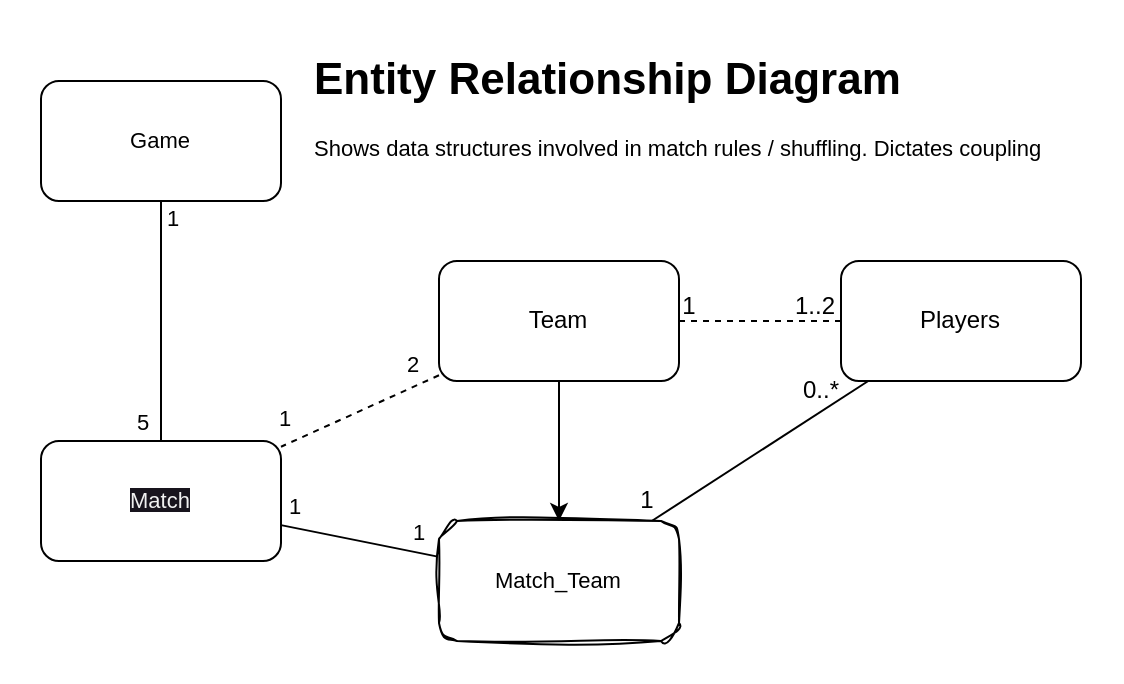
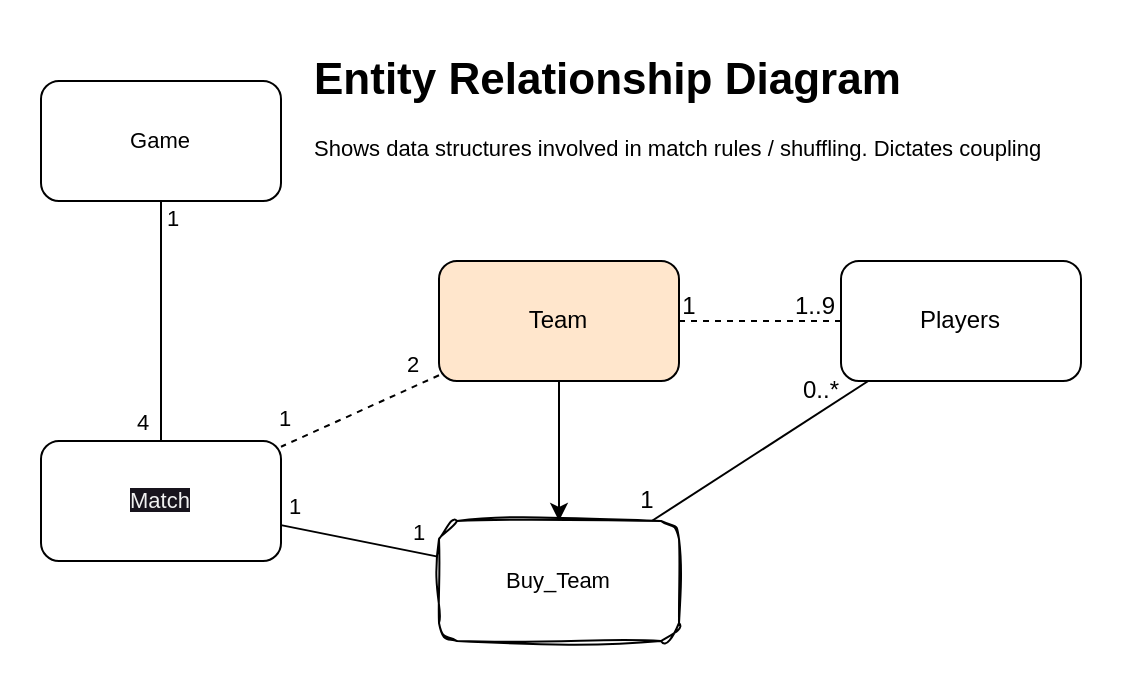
- <mxCell id="10" value="1..2" style="text;html=1;align=center;verticalAlign=middle;resizable=0;points=[];autosize=1;strokeColor=none;fillColor=none;" vertex="1" parent="1"><mxGeometry x="387" y="138" width="40" height="30" as="geometry" /></mxCell>
+ <mxCell id="10" value="1..9" style="text;html=1;align=center;verticalAlign=middle;resizable=0;points=[];autosize=1;strokeColor=none;fillColor=none;" vertex="1" parent="1"><mxGeometry x="387" y="138" width="40" height="30" as="geometry" /></mxCell>
- <mxCell id="8" value="Team" style="rounded=1;whiteSpace=wrap;html=1;" vertex="1" parent="1"><mxGeometry x="219" y="130" width="120" height="60" as="geometry" /></mxCell>
+ <mxCell id="8" value="Team" style="rounded=1;whiteSpace=wrap;html=1;fillColor=#ffe6cc;" vertex="1" parent="1"><mxGeometry x="219" y="130" width="120" height="60" as="geometry" /></mxCell>
- <mxCell id="21" value="5" style="text;html=1;align=center;verticalAlign=middle;resizable=0;points=[];autosize=1;strokeColor=none;fillColor=none;fontFamily=Helvetica;fontSize=11;fontColor=default;labelBackgroundColor=default;" vertex="1" parent="1"><mxGeometry x="56" y="196" width="30" height="30" as="geometry" /></mxCell>
+ <mxCell id="21" value="4" style="text;html=1;align=center;verticalAlign=middle;resizable=0;points=[];autosize=1;strokeColor=none;fillColor=none;fontFamily=Helvetica;fontSize=11;fontColor=default;labelBackgroundColor=default;" vertex="1" parent="1"><mxGeometry x="56" y="196" width="30" height="30" as="geometry" /></mxCell>
- <mxCell id="14" value="Match_Team" style="rounded=1;whiteSpace=wrap;html=1;fontFamily=Helvetica;fontSize=11;fontColor=default;labelBackgroundColor=default;perimeterSpacing=0;glass=0;shadow=0;sketch=1;curveFitting=1;jiggle=2;" vertex="1" parent="1"><mxGeometry x="219" y="260" width="120" height="60" as="geometry" /></mxCell>
+ <mxCell id="14" value="Buy_Team" style="rounded=1;whiteSpace=wrap;html=1;fontFamily=Helvetica;fontSize=11;fontColor=default;labelBackgroundColor=default;perimeterSpacing=0;glass=0;shadow=0;sketch=1;curveFitting=1;jiggle=2;" vertex="1" parent="1"><mxGeometry x="219" y="260" width="120" height="60" as="geometry" /></mxCell>
